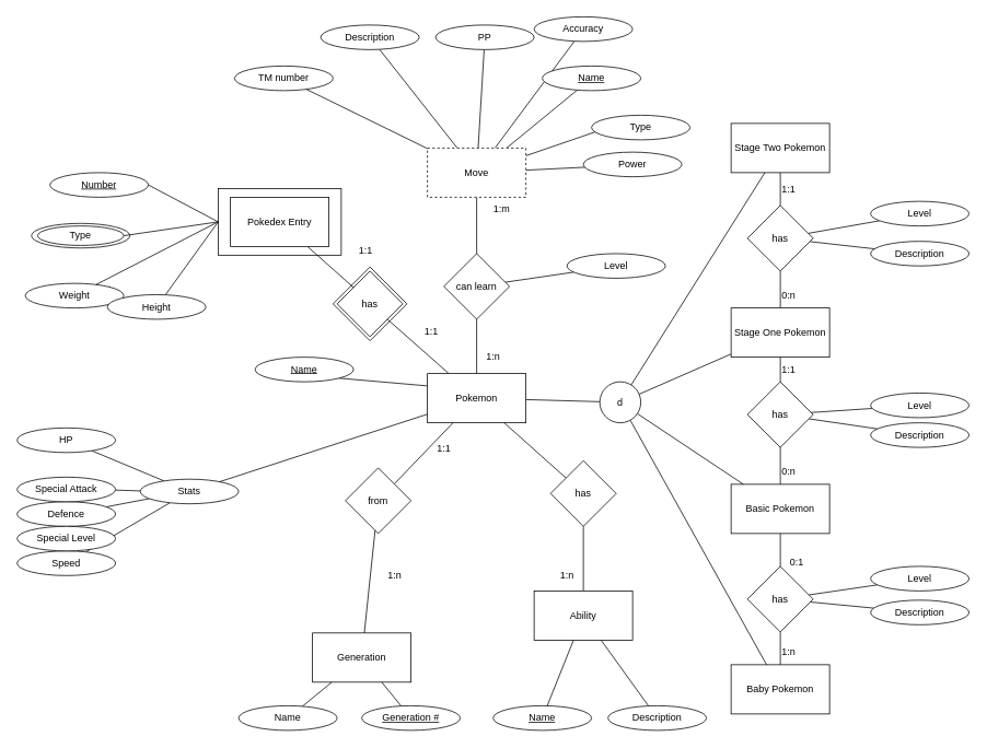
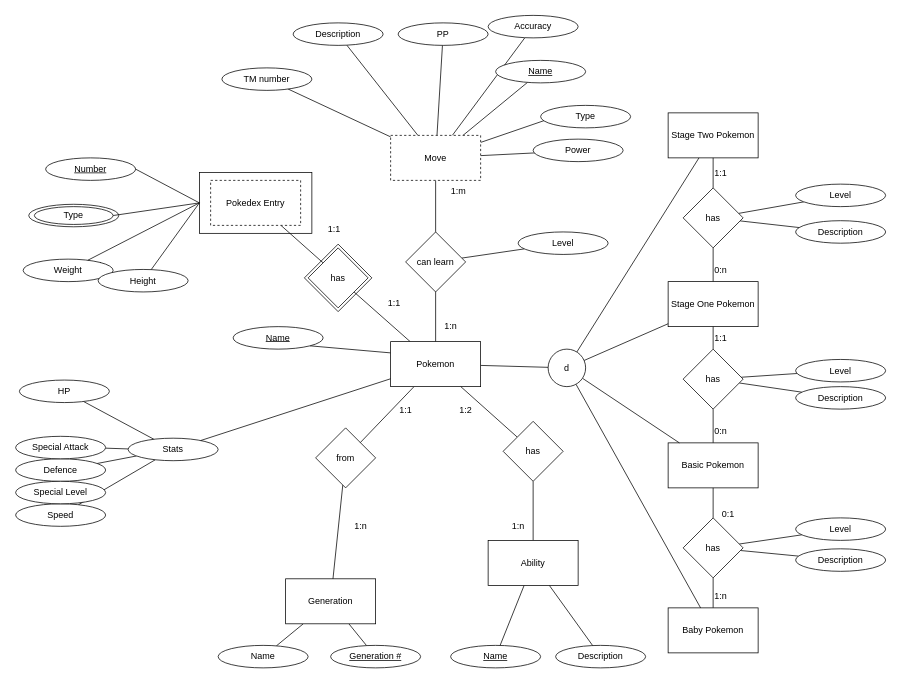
- <mxCell id="112" value="TM number" style="ellipse;whiteSpace=wrap;html=1;" vertex="1" parent="1"><mxGeometry x="285" y="80" width="120" height="30" as="geometry" /></mxCell>
+ <mxCell id="112" value="TM number" style="ellipse;whiteSpace=wrap;html=1;" vertex="1" parent="1"><mxGeometry x="295" width="120" height="30" as="geometry" y="90" /></mxCell>
- <mxCell id="104" value="Pokedex Entry" style="whiteSpace=wrap;html=1;rounded=0;" parent="1" vertex="1"><mxGeometry x="280" y="240" width="120" height="60" as="geometry" /></mxCell>
+ <mxCell id="104" value="Pokedex Entry" style="whiteSpace=wrap;html=1;rounded=0;dashed=1;" parent="1" vertex="1"><mxGeometry x="280" y="240" width="120" height="60" as="geometry" /></mxCell>
- <mxCell id="63" value="HP" style="ellipse;whiteSpace=wrap;html=1;" parent="1" vertex="1"><mxGeometry x="20" y="521.25" width="120" height="30" as="geometry" /></mxCell>
+ <mxCell id="63" value="HP" style="ellipse;whiteSpace=wrap;html=1;" parent="1" vertex="1"><mxGeometry x="25" y="506.25" width="120" height="30" as="geometry" /></mxCell>
+ <mxCell id="100" value="1:2" style="text;html=1;align=center;verticalAlign=middle;resizable=0;points=[];autosize=1;strokeColor=none;fillColor=none;" parent="1" vertex="1"><mxGeometry x="600" y="531.25" width="40" height="30" as="geometry" /></mxCell>
